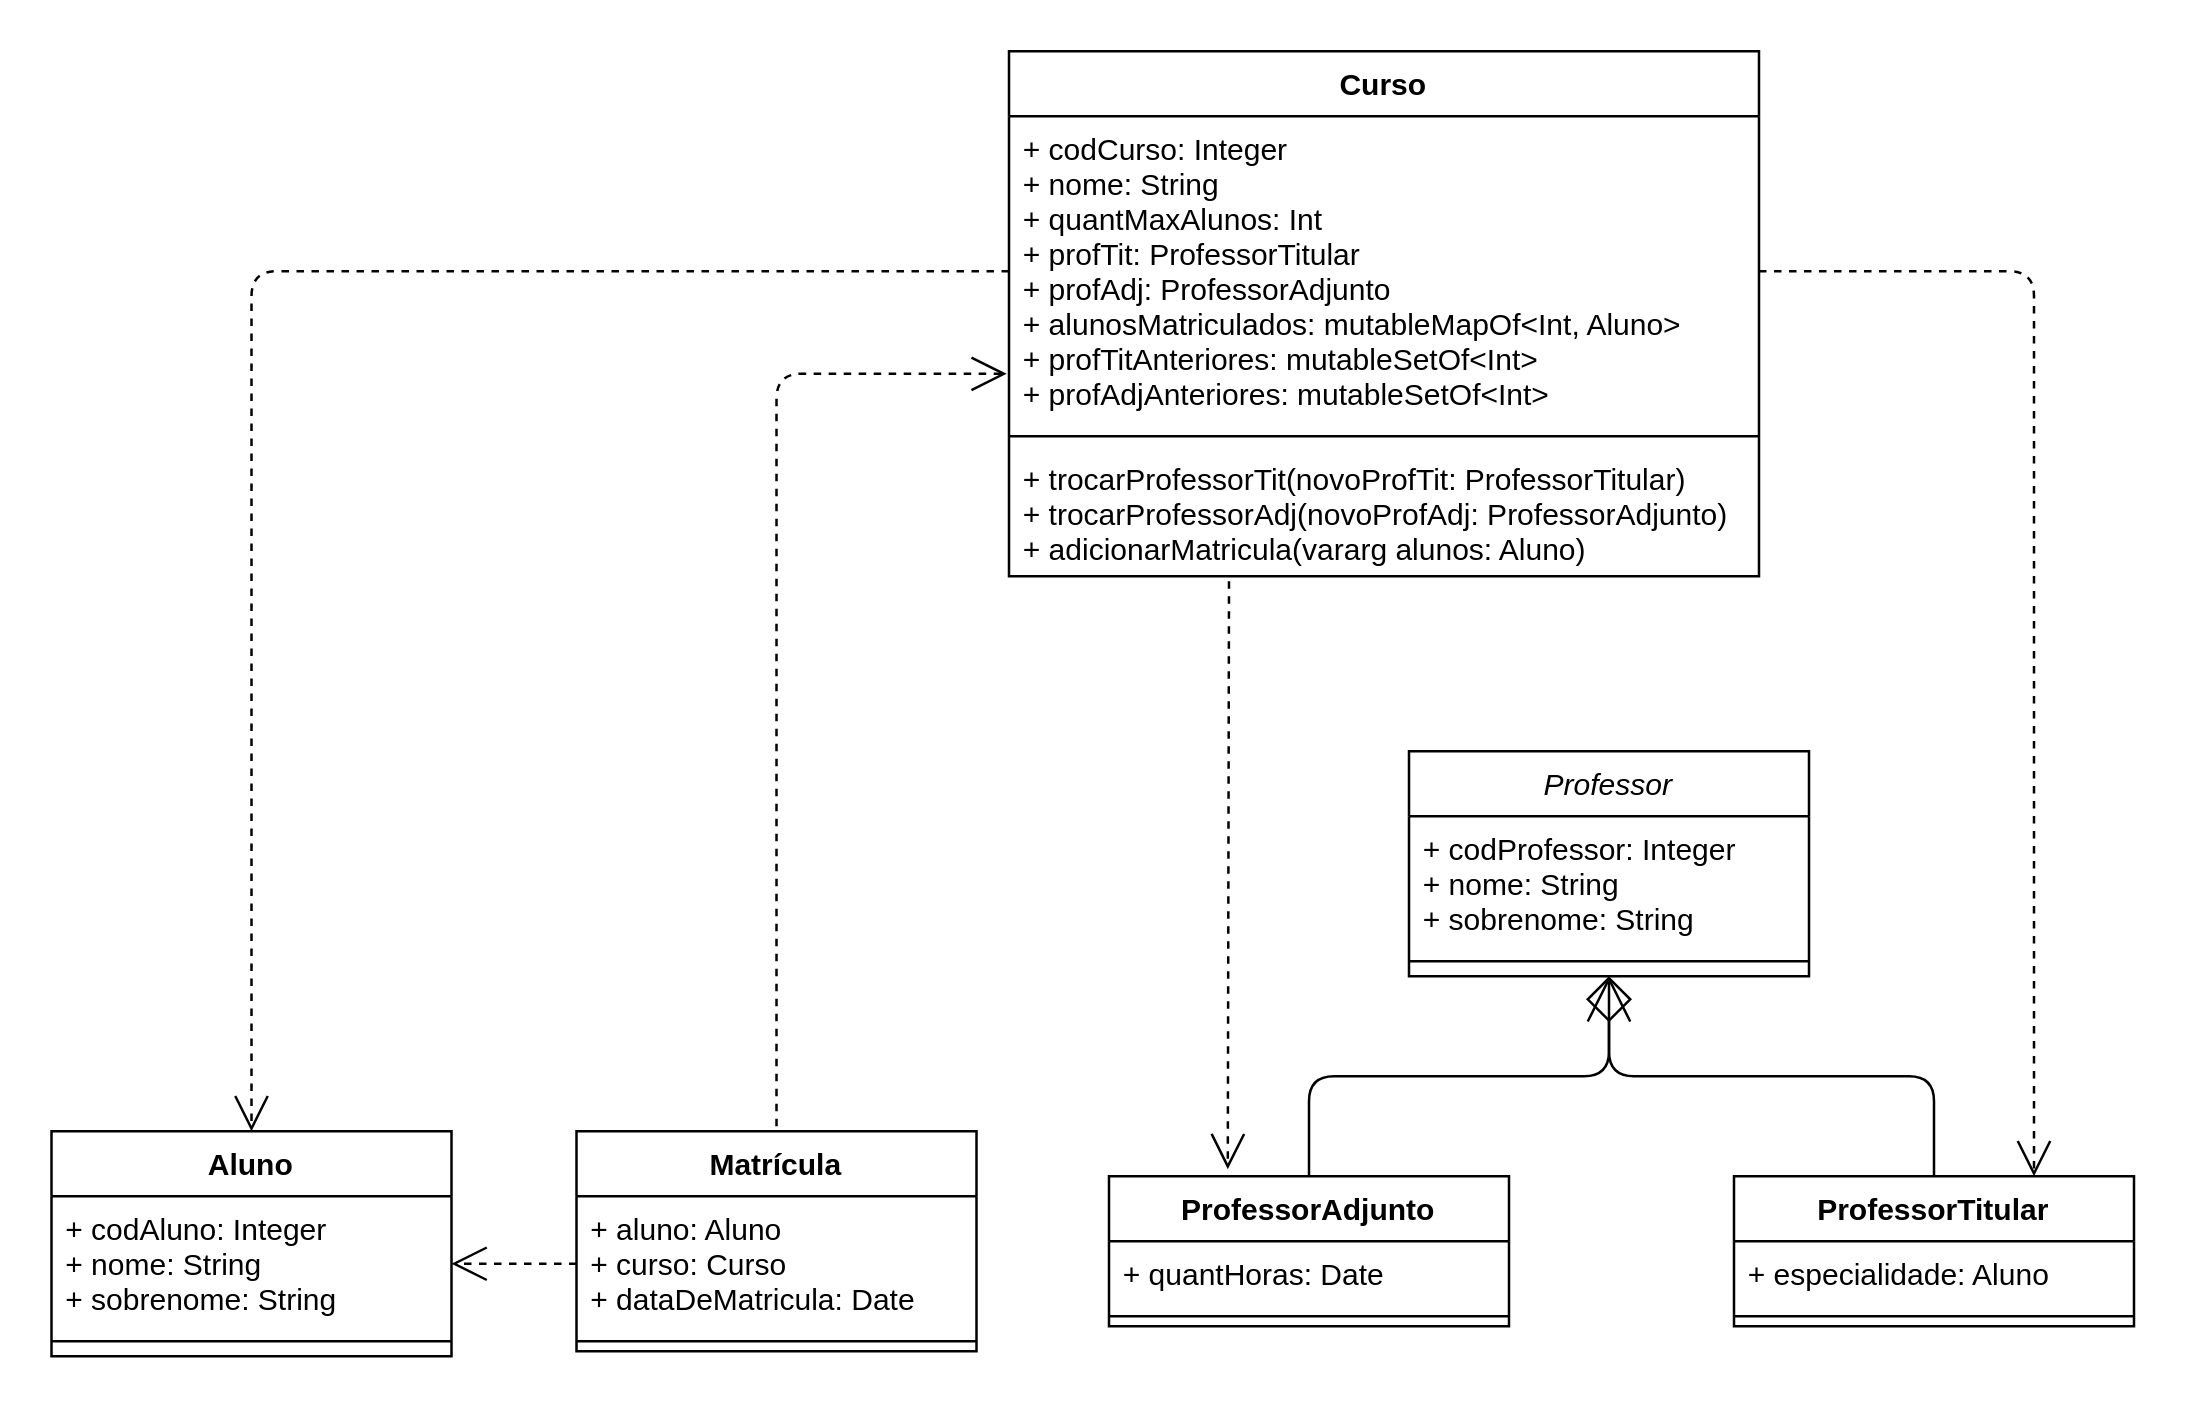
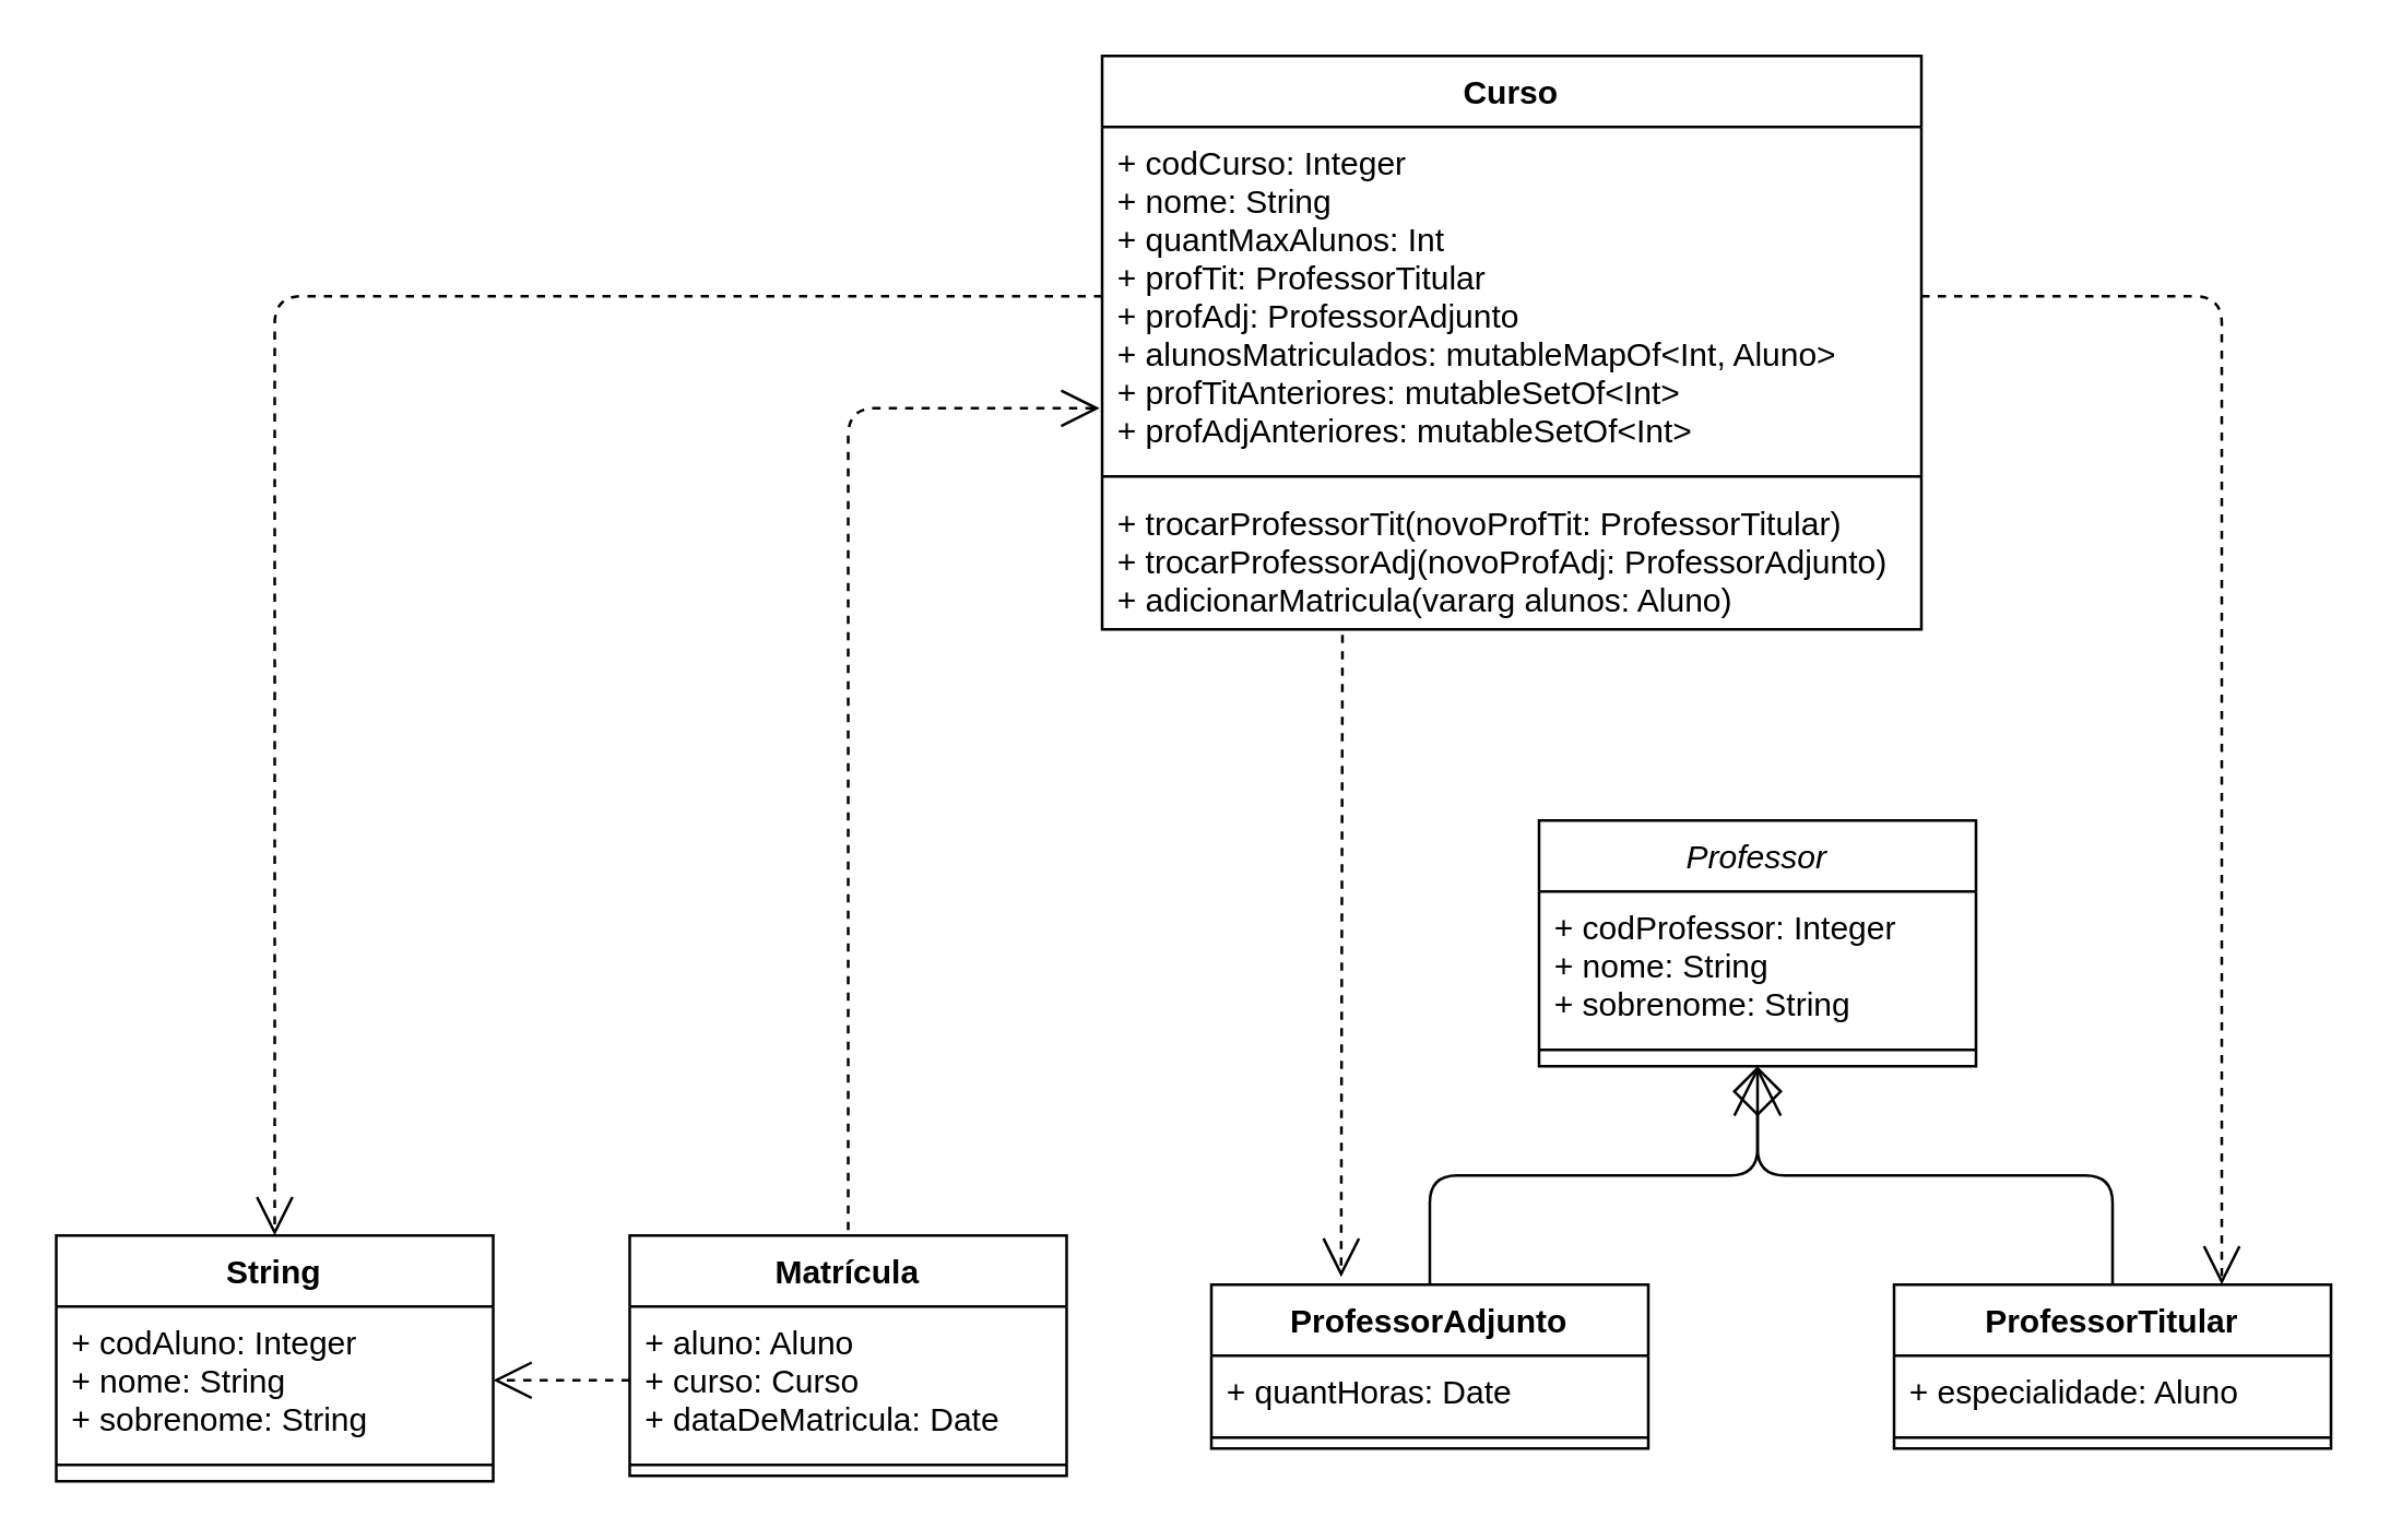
- <mxCell id="13" value="Aluno" style="swimlane;fontStyle=1;align=center;verticalAlign=top;childLayout=stackLayout;horizontal=1;startSize=26;horizontalStack=0;resizeParent=1;resizeLast=0;collapsible=1;marginBottom=0;rounded=0;shadow=0;strokeWidth=1;" parent="1" vertex="1"><mxGeometry x="20" y="452" width="160" height="90" as="geometry"><mxRectangle x="130" y="380" width="160" height="26" as="alternateBounds" /></mxGeometry></mxCell>
+ <mxCell id="13" value="String" style="swimlane;fontStyle=1;align=center;verticalAlign=top;childLayout=stackLayout;horizontal=1;startSize=26;horizontalStack=0;resizeParent=1;resizeLast=0;collapsible=1;marginBottom=0;rounded=0;shadow=0;strokeWidth=1;" parent="1" vertex="1"><mxGeometry x="20" y="452" width="160" height="90" as="geometry"><mxRectangle x="130" y="380" width="160" height="26" as="alternateBounds" /></mxGeometry></mxCell>
